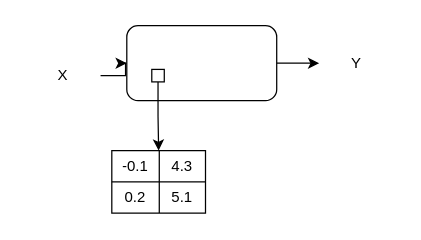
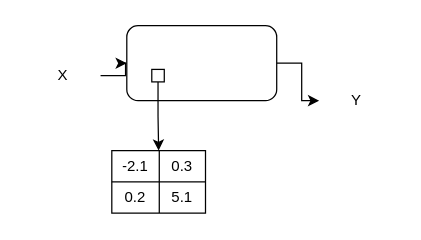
- <mxCell id="6" value="Y" style="text;html=1;strokeColor=none;fillColor=none;align=center;verticalAlign=middle;whiteSpace=wrap;rounded=0;" vertex="1" parent="1"><mxGeometry x="255" y="35" width="60" height="30" as="geometry" /></mxCell>
+ <mxCell id="6" value="Y" style="text;html=1;strokeColor=none;fillColor=none;align=center;verticalAlign=middle;whiteSpace=wrap;rounded=0;" vertex="1" parent="1"><mxGeometry x="255" y="65" width="60" height="30" as="geometry" /></mxCell>
- <mxCell id="11" value="-0.1" style="shape=partialRectangle;html=1;whiteSpace=wrap;connectable=0;overflow=hidden;fillColor=none;top=0;left=0;bottom=0;right=0;pointerEvents=1;" vertex="1" parent="10"><mxGeometry width="38" height="25" as="geometry"><mxRectangle width="38" height="25" as="alternateBounds" /></mxGeometry></mxCell>
+ <mxCell id="11" value="-2.1" style="shape=partialRectangle;html=1;whiteSpace=wrap;connectable=0;overflow=hidden;fillColor=none;top=0;left=0;bottom=0;right=0;pointerEvents=1;" vertex="1" parent="10"><mxGeometry width="38" height="25" as="geometry"><mxRectangle width="38" height="25" as="alternateBounds" /></mxGeometry></mxCell>
- <mxCell id="12" value="4.3" style="shape=partialRectangle;html=1;whiteSpace=wrap;connectable=0;overflow=hidden;fillColor=none;top=0;left=0;bottom=0;right=0;pointerEvents=1;" vertex="1" parent="10"><mxGeometry x="38" width="37" height="25" as="geometry"><mxRectangle width="37" height="25" as="alternateBounds" /></mxGeometry></mxCell>
+ <mxCell id="12" value="0.3" style="shape=partialRectangle;html=1;whiteSpace=wrap;connectable=0;overflow=hidden;fillColor=none;top=0;left=0;bottom=0;right=0;pointerEvents=1;" vertex="1" parent="10"><mxGeometry x="38" width="37" height="25" as="geometry"><mxRectangle width="37" height="25" as="alternateBounds" /></mxGeometry></mxCell>
